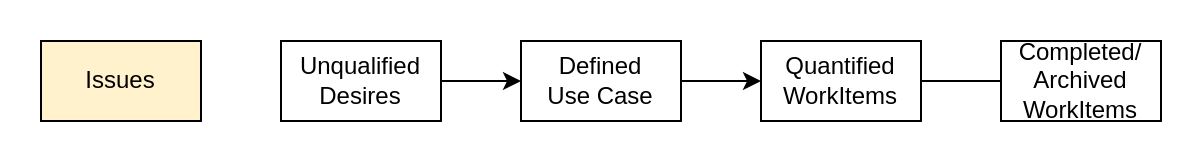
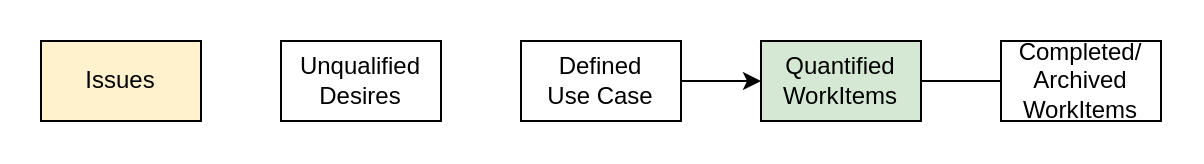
- <mxCell id="2" style="edgeStyle=orthogonalEdgeStyle;rounded=0;orthogonalLoop=1;jettySize=auto;html=1;" parent="1" source="3" target="5" edge="1"><mxGeometry relative="1" as="geometry" /></mxCell>
- <mxCell id="7" value="Quantified WorkItems" style="rounded=0;whiteSpace=wrap;html=1;" parent="1" vertex="1"><mxGeometry x="380" y="20" width="80" height="40" as="geometry" /></mxCell>
+ <mxCell id="7" value="Quantified WorkItems" style="rounded=0;whiteSpace=wrap;html=1;fillColor=#d5e8d4;" parent="1" vertex="1"><mxGeometry x="380" y="20" width="80" height="40" as="geometry" /></mxCell>
